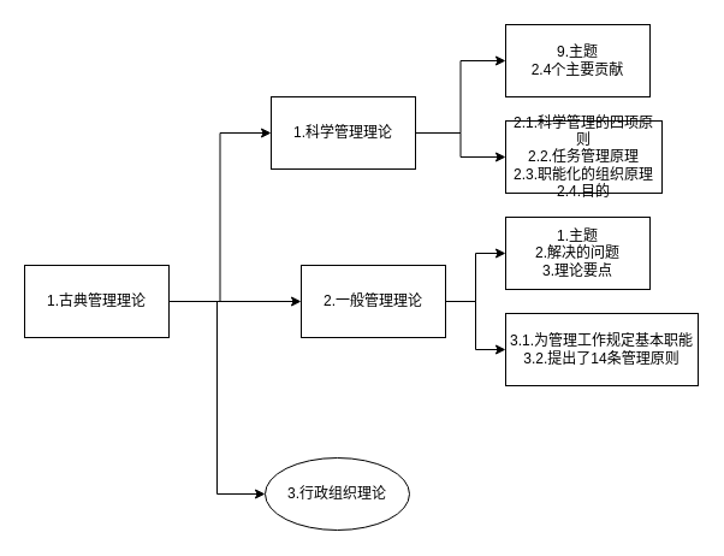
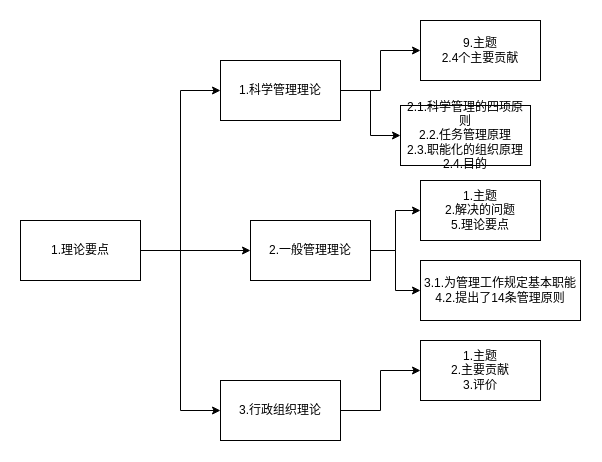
- <mxCell id="8" value="1.科学管理理论" style="rounded=0;whiteSpace=wrap;html=1;" parent="1" vertex="1"><mxGeometry x="225" y="80" width="120" height="60" as="geometry" /></mxCell>
+ <mxCell id="8" value="1.科学管理理论" style="rounded=0;whiteSpace=wrap;html=1;" parent="1" vertex="1"><mxGeometry x="220" y="60" width="120" height="60" as="geometry" /></mxCell>
- <mxCell id="17" value="&lt;div&gt;2.1.科学管理的四项原则&lt;/div&gt;&lt;div&gt;2.2.任务管理原理&lt;/div&gt;&lt;div&gt;2.3.职能化的组织原理&lt;/div&gt;&lt;div&gt;2.4.目的&lt;/div&gt;" style="whiteSpace=wrap;html=1;rounded=0;" parent="1" vertex="1"><mxGeometry x="420" y="100" width="130" height="60" as="geometry" /></mxCell>
+ <mxCell id="17" value="&lt;div&gt;2.1.科学管理的四项原则&lt;/div&gt;&lt;div&gt;2.2.任务管理原理&lt;/div&gt;&lt;div&gt;2.3.职能化的组织原理&lt;/div&gt;&lt;div&gt;2.4.目的&lt;/div&gt;" style="whiteSpace=wrap;html=1;rounded=0;" parent="1" vertex="1"><mxGeometry x="400" y="105" width="130" height="60" as="geometry" /></mxCell>
- <mxCell id="15" value="&lt;div&gt;1.主题&lt;/div&gt;&lt;div&gt;2.解决的问题&lt;/div&gt;&lt;div&gt;3.理论要点&lt;/div&gt;" style="rounded=0;whiteSpace=wrap;html=1;" parent="1" vertex="1"><mxGeometry x="420" y="180" width="120" height="60" as="geometry" /></mxCell>
+ <mxCell id="15" value="&lt;div&gt;1.主题&lt;/div&gt;&lt;div&gt;2.解决的问题&lt;/div&gt;&lt;div&gt;5.理论要点&lt;/div&gt;" style="rounded=0;whiteSpace=wrap;html=1;" parent="1" vertex="1"><mxGeometry x="420" y="180" width="120" height="60" as="geometry" /></mxCell>
- <mxCell id="5" value="1.古典管理理论" style="rounded=0;whiteSpace=wrap;html=1;" parent="1" vertex="1"><mxGeometry x="20" y="220" width="120" height="60" as="geometry" /></mxCell>
+ <mxCell id="5" value="1.理论要点" style="rounded=0;whiteSpace=wrap;html=1;" parent="1" vertex="1"><mxGeometry x="20" y="220" width="120" height="60" as="geometry" /></mxCell>
- <mxCell id="18" value="&lt;div&gt;3.1.为管理工作规定基本职能&lt;/div&gt;&lt;div&gt;3.2.提出了14条管理原则&lt;/div&gt;" style="rounded=0;whiteSpace=wrap;html=1;" parent="1" vertex="1"><mxGeometry x="420" y="260" width="160" height="60" as="geometry" /></mxCell>
+ <mxCell id="18" value="&lt;div&gt;3.1.为管理工作规定基本职能&lt;/div&gt;&lt;div&gt;4.2.提出了14条管理原则&lt;/div&gt;" style="rounded=0;whiteSpace=wrap;html=1;" parent="1" vertex="1"><mxGeometry x="420" y="260" width="160" height="60" as="geometry" /></mxCell>
+ <mxCell id="16" value="&lt;div&gt;1.主题&lt;/div&gt;&lt;div&gt;2.主要贡献&lt;/div&gt;&lt;div&gt;3.评价&lt;/div&gt;" style="rounded=0;whiteSpace=wrap;html=1;" parent="1" vertex="1"><mxGeometry x="420" y="340" width="120" height="60" as="geometry" /></mxCell>
+ <mxCell id="12" style="edgeStyle=orthogonalEdgeStyle;rounded=0;orthogonalLoop=1;jettySize=auto;html=1;entryX=0;entryY=0.5;entryDx=0;entryDy=0;" parent="1" source="13" target="16" edge="1"><mxGeometry relative="1" as="geometry" /></mxCell>
- <mxCell id="13" value="3.行政组织理论" style="ellipse;whiteSpace=wrap;html=1;" parent="1" vertex="1"><mxGeometry x="220" y="380" width="120" height="60" as="geometry" /></mxCell>
+ <mxCell id="13" value="3.行政组织理论" style="rounded=0;whiteSpace=wrap;html=1;" parent="1" vertex="1"><mxGeometry x="220" y="380" width="120" height="60" as="geometry" /></mxCell>
